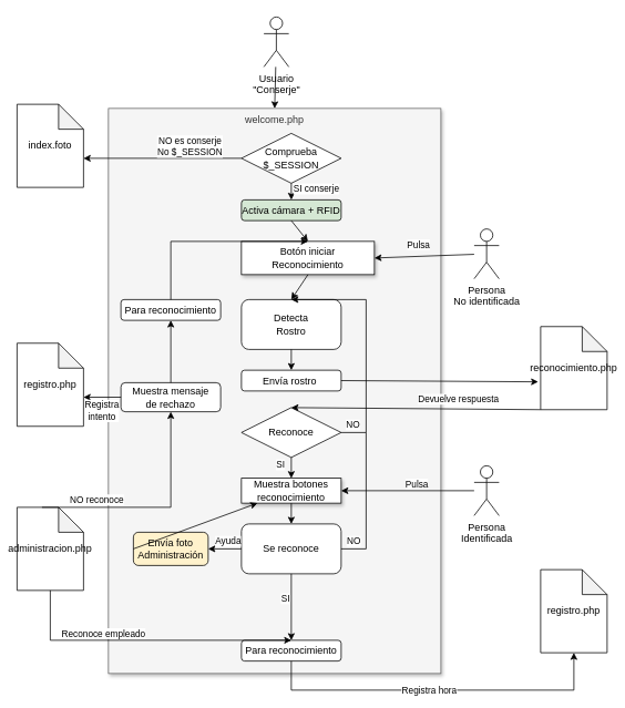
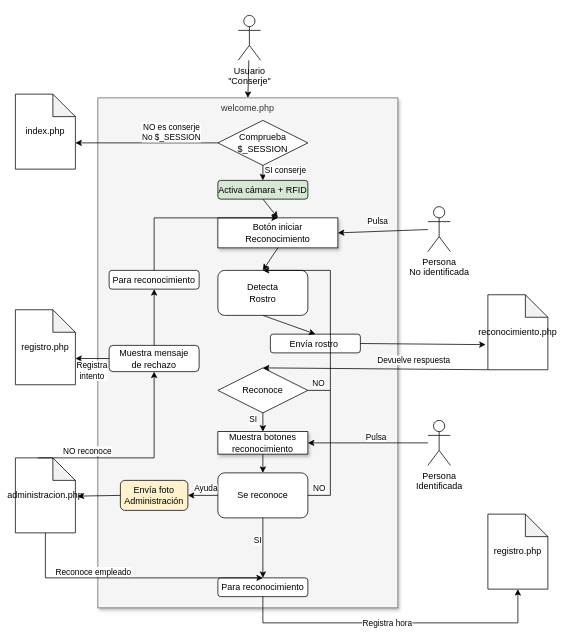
- <mxCell id="4" value="index.foto" style="shape=note;whiteSpace=wrap;html=1;backgroundOutline=1;darkOpacity=0.05;" parent="1" vertex="1"><mxGeometry x="20" y="125" width="80" height="100" as="geometry" /></mxCell>
+ <mxCell id="4" value="index.php" style="shape=note;whiteSpace=wrap;html=1;backgroundOutline=1;darkOpacity=0.05;" parent="1" vertex="1"><mxGeometry x="20" y="125" width="80" height="100" as="geometry" /></mxCell>
- <mxCell id="12" value="Envía rostro&amp;nbsp;" style="rounded=1;whiteSpace=wrap;html=1;" vertex="1" parent="1"><mxGeometry x="290" y="445" width="120" height="25" as="geometry" /></mxCell>
+ <mxCell id="12" value="Envía rostro&amp;nbsp;" style="rounded=1;whiteSpace=wrap;html=1;" vertex="1" parent="1"><mxGeometry x="360" y="445" width="120" height="25" as="geometry" /></mxCell>
- <mxCell id="49" value="" style="endArrow=classic;html=1;rounded=0;exitX=0;exitY=0.5;exitDx=0;exitDy=0;" edge="1" parent="1" source="18" target="20"><mxGeometry width="50" height="50" relative="1" as="geometry"><mxPoint x="310" y="640" as="sourcePoint" /><mxPoint x="360" y="590" as="targetPoint" /></mxGeometry></mxCell>
+ <mxCell id="49" value="" style="endArrow=classic;html=1;rounded=0;exitX=0;exitY=0.5;exitDx=0;exitDy=0;entryX=1.038;entryY=0.51;entryDx=0;entryDy=0;entryPerimeter=0;" edge="1" parent="1" source="18" target="19"><mxGeometry width="50" height="50" relative="1" as="geometry"><mxPoint x="310" y="640" as="sourcePoint" /><mxPoint x="360" y="590" as="targetPoint" /></mxGeometry></mxCell>
